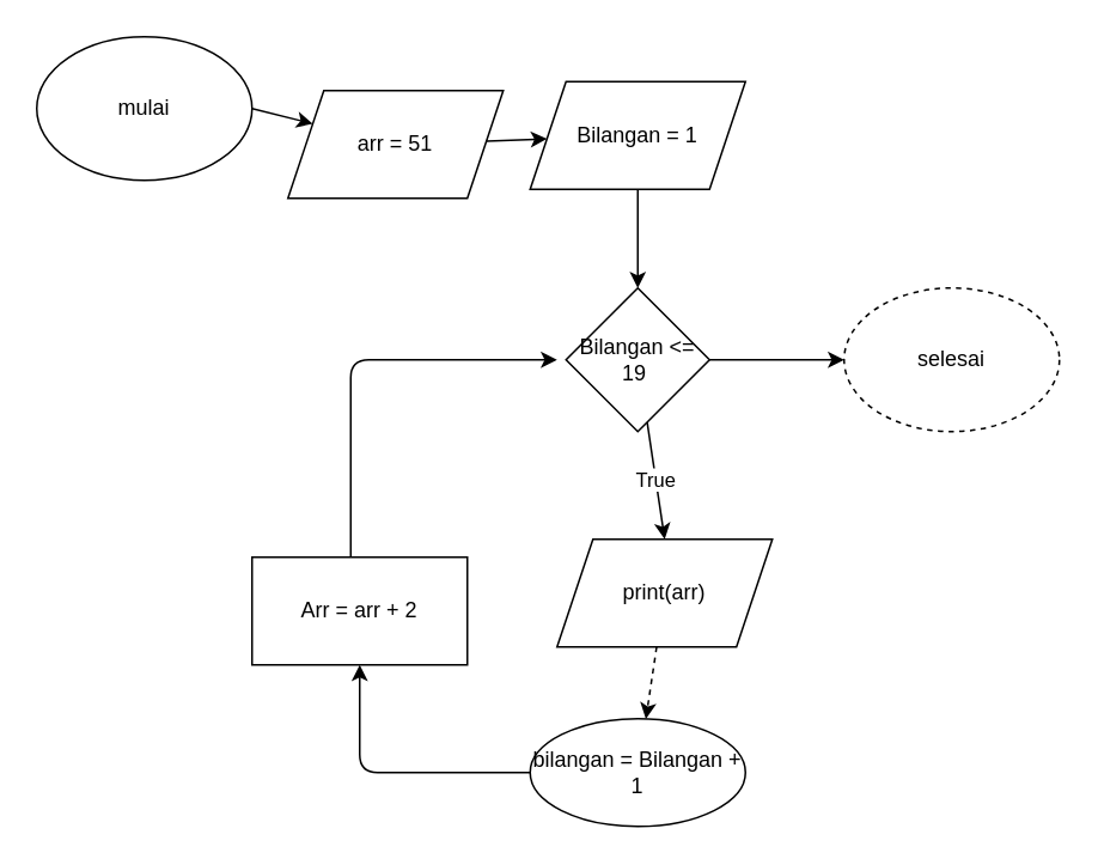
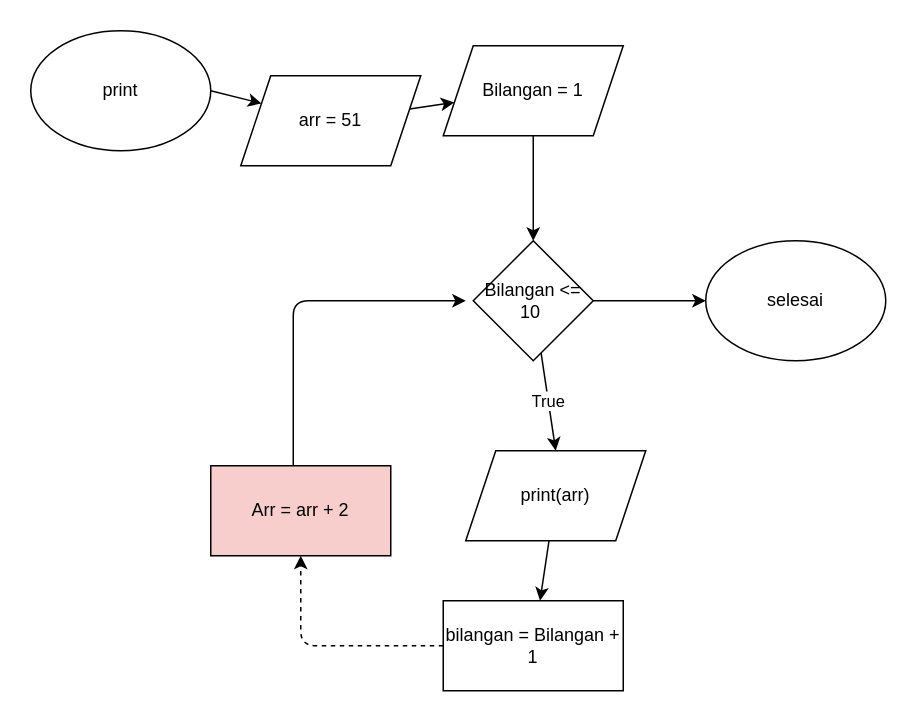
- <mxCell id="2" value="mulai" style="ellipse;whiteSpace=wrap;html=1;" vertex="1" parent="1"><mxGeometry x="20" y="20" width="120" height="80" as="geometry" /></mxCell>
+ <mxCell id="2" value="print" style="ellipse;whiteSpace=wrap;html=1;" vertex="1" parent="1"><mxGeometry x="20" y="20" width="120" height="80" as="geometry" /></mxCell>
- <mxCell id="7" value="Bilangan = 1" style="shape=parallelogram;perimeter=parallelogramPerimeter;whiteSpace=wrap;html=1;fixedSize=1;" vertex="1" parent="1"><mxGeometry x="295" y="45" width="120" height="60" as="geometry" /></mxCell>
+ <mxCell id="7" value="Bilangan = 1" style="shape=parallelogram;perimeter=parallelogramPerimeter;whiteSpace=wrap;html=1;fixedSize=1;" vertex="1" parent="1"><mxGeometry x="295" y="30" width="120" height="60" as="geometry" /></mxCell>
- <mxCell id="10" value="Bilangan &amp;lt;= 19&amp;nbsp;" style="rhombus;whiteSpace=wrap;html=1;" vertex="1" parent="1"><mxGeometry x="315" y="160" width="80" height="80" as="geometry" /></mxCell>
+ <mxCell id="10" value="Bilangan &amp;lt;= 10&amp;nbsp;" style="rhombus;whiteSpace=wrap;html=1;" vertex="1" parent="1"><mxGeometry x="315" y="160" width="80" height="80" as="geometry" /></mxCell>
- <mxCell id="17" value="selesai" style="ellipse;whiteSpace=wrap;html=1;dashed=1;" vertex="1" parent="1"><mxGeometry x="470" y="160" width="120" height="80" as="geometry" /></mxCell>
+ <mxCell id="17" value="selesai" style="ellipse;whiteSpace=wrap;html=1;" vertex="1" parent="1"><mxGeometry x="470" y="160" width="120" height="80" as="geometry" /></mxCell>
- <mxCell id="13" value="Arr = arr + 2" style="whiteSpace=wrap;html=1;" vertex="1" parent="1"><mxGeometry x="140" y="310" width="120" height="60" as="geometry" /></mxCell>
+ <mxCell id="13" value="Arr = arr + 2" style="whiteSpace=wrap;html=1;fillColor=#f8cecc;" vertex="1" parent="1"><mxGeometry x="140" y="310" width="120" height="60" as="geometry" /></mxCell>
- <mxCell id="15" value="" style="edgeStyle=none;html=1;dashed=1;" edge="1" parent="1" source="16" target="12"><mxGeometry relative="1" as="geometry" /></mxCell>
+ <mxCell id="15" value="" style="edgeStyle=none;html=1;" edge="1" parent="1" source="16" target="12"><mxGeometry relative="1" as="geometry" /></mxCell>
- <mxCell id="11" value="" style="edgeStyle=none;html=1;" edge="1" parent="1" source="12" target="13"><mxGeometry relative="1" as="geometry"><Array as="points"><mxPoint x="200" y="430" /></Array></mxGeometry></mxCell>
+ <mxCell id="11" value="" style="edgeStyle=none;html=1;dashed=1;" edge="1" parent="1" source="12" target="13"><mxGeometry relative="1" as="geometry"><Array as="points"><mxPoint x="200" y="430" /></Array></mxGeometry></mxCell>
- <mxCell id="12" value="bilangan = Bilangan + 1" style="ellipse;whiteSpace=wrap;html=1;" vertex="1" parent="1"><mxGeometry x="295" y="400" width="120" height="60" as="geometry" /></mxCell>
+ <mxCell id="12" value="bilangan = Bilangan + 1" style="whiteSpace=wrap;html=1;" vertex="1" parent="1"><mxGeometry x="295" y="400" width="120" height="60" as="geometry" /></mxCell>
